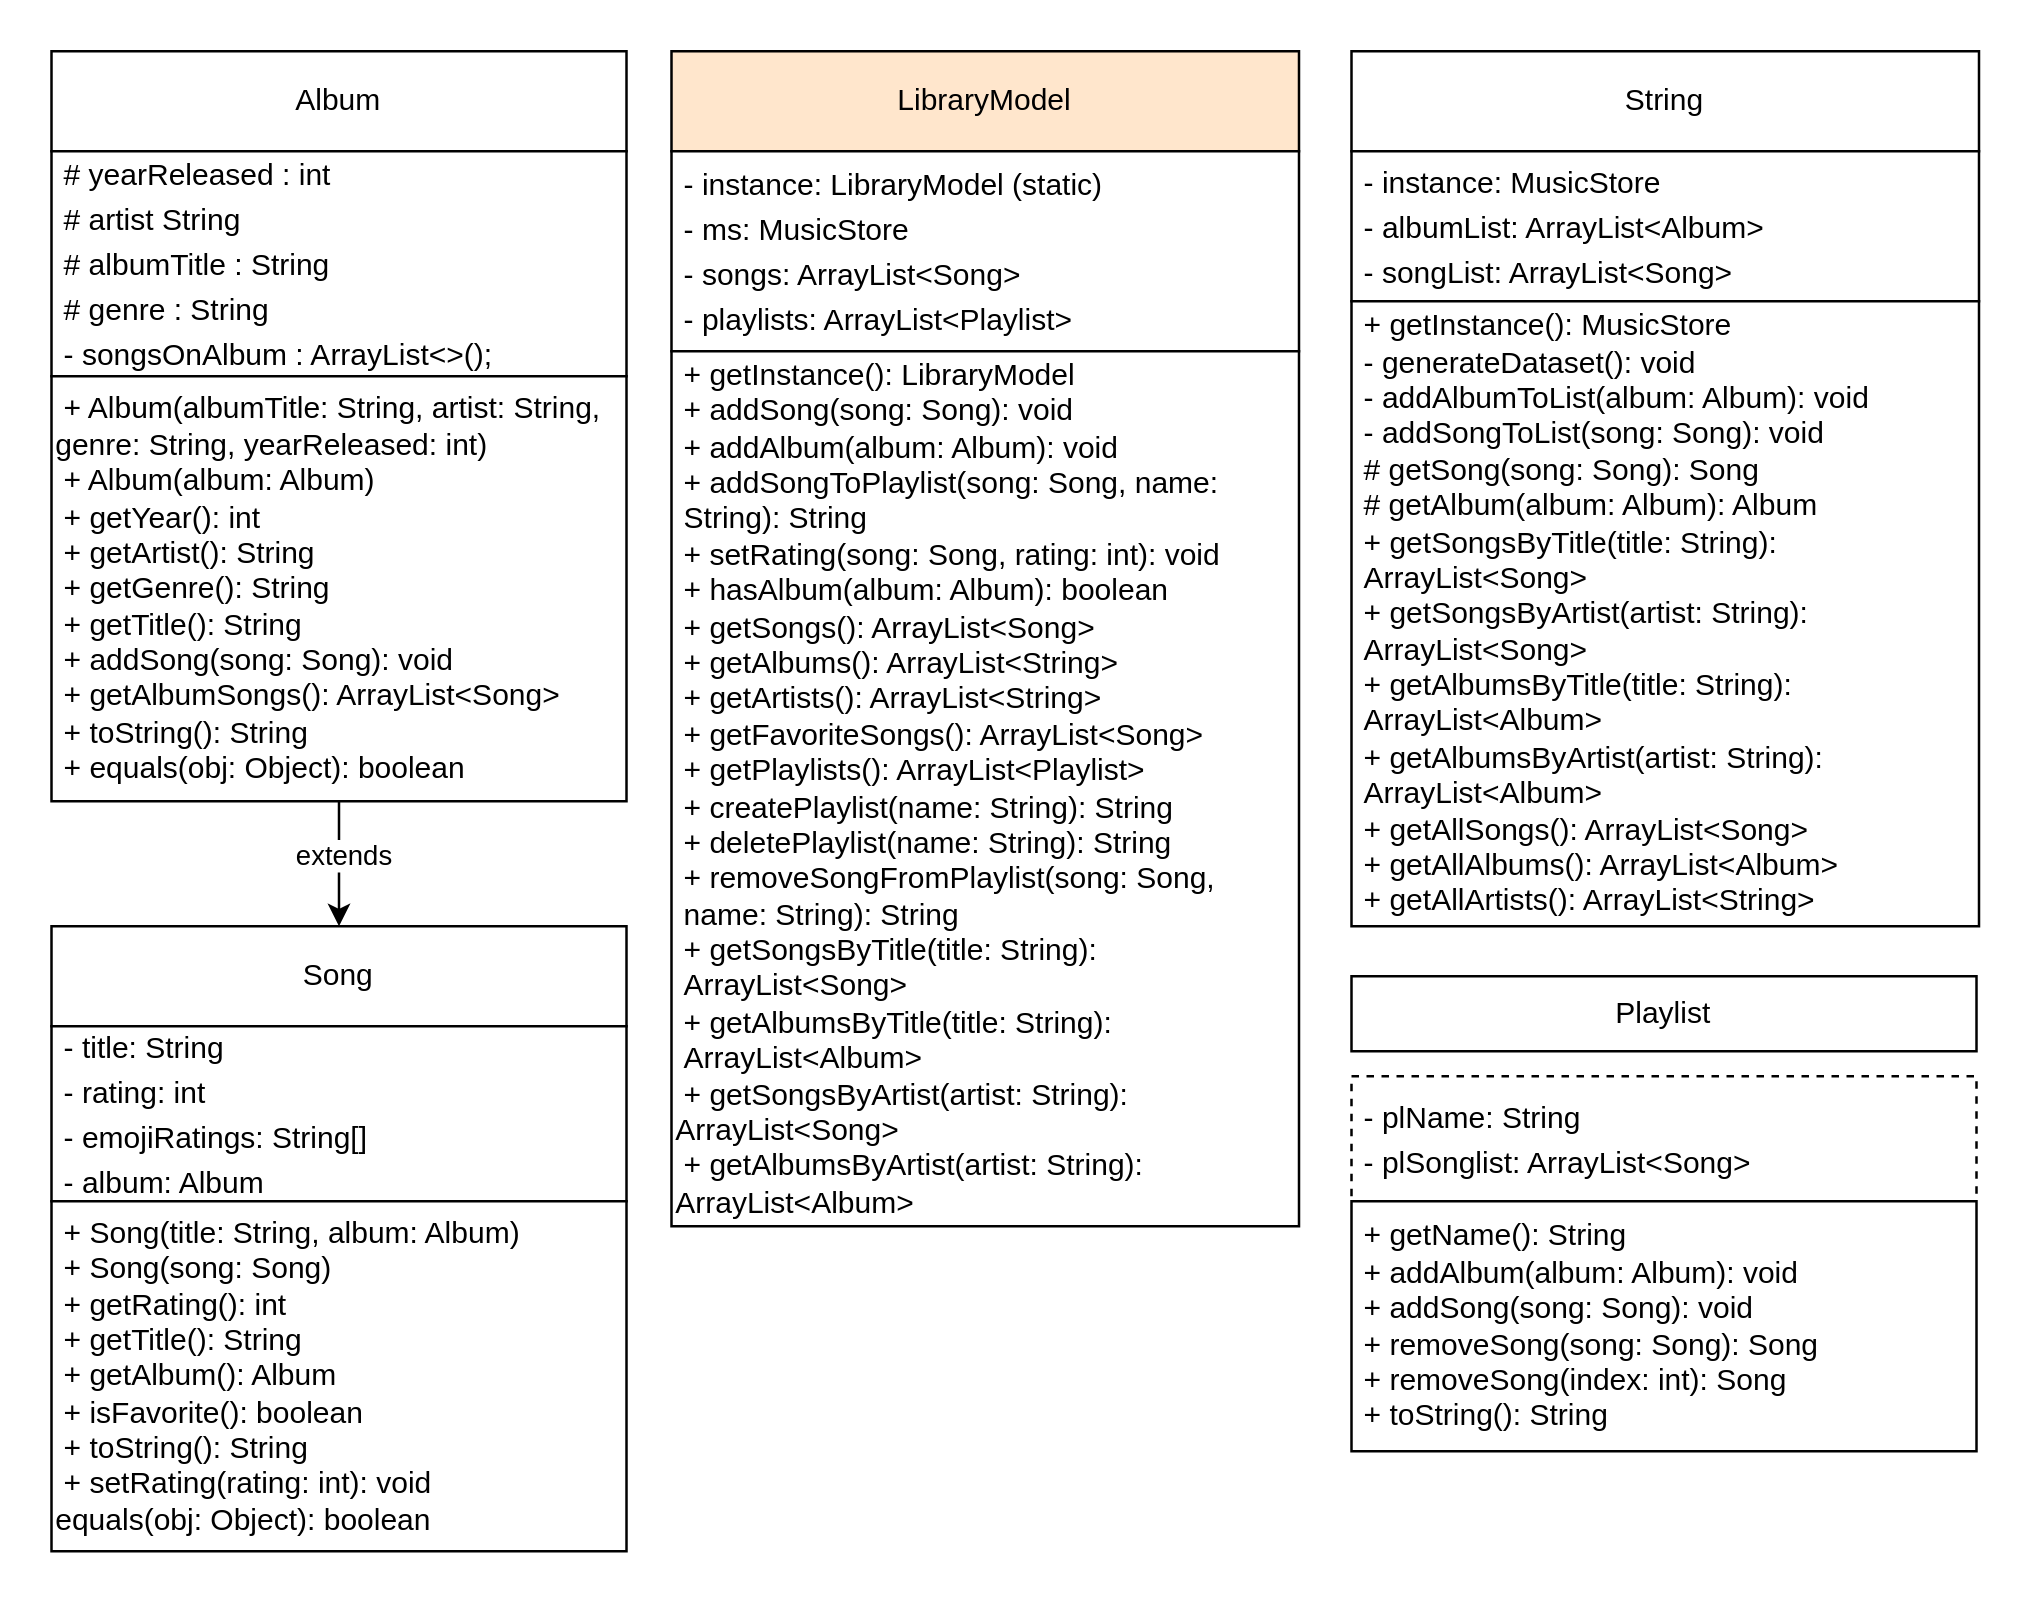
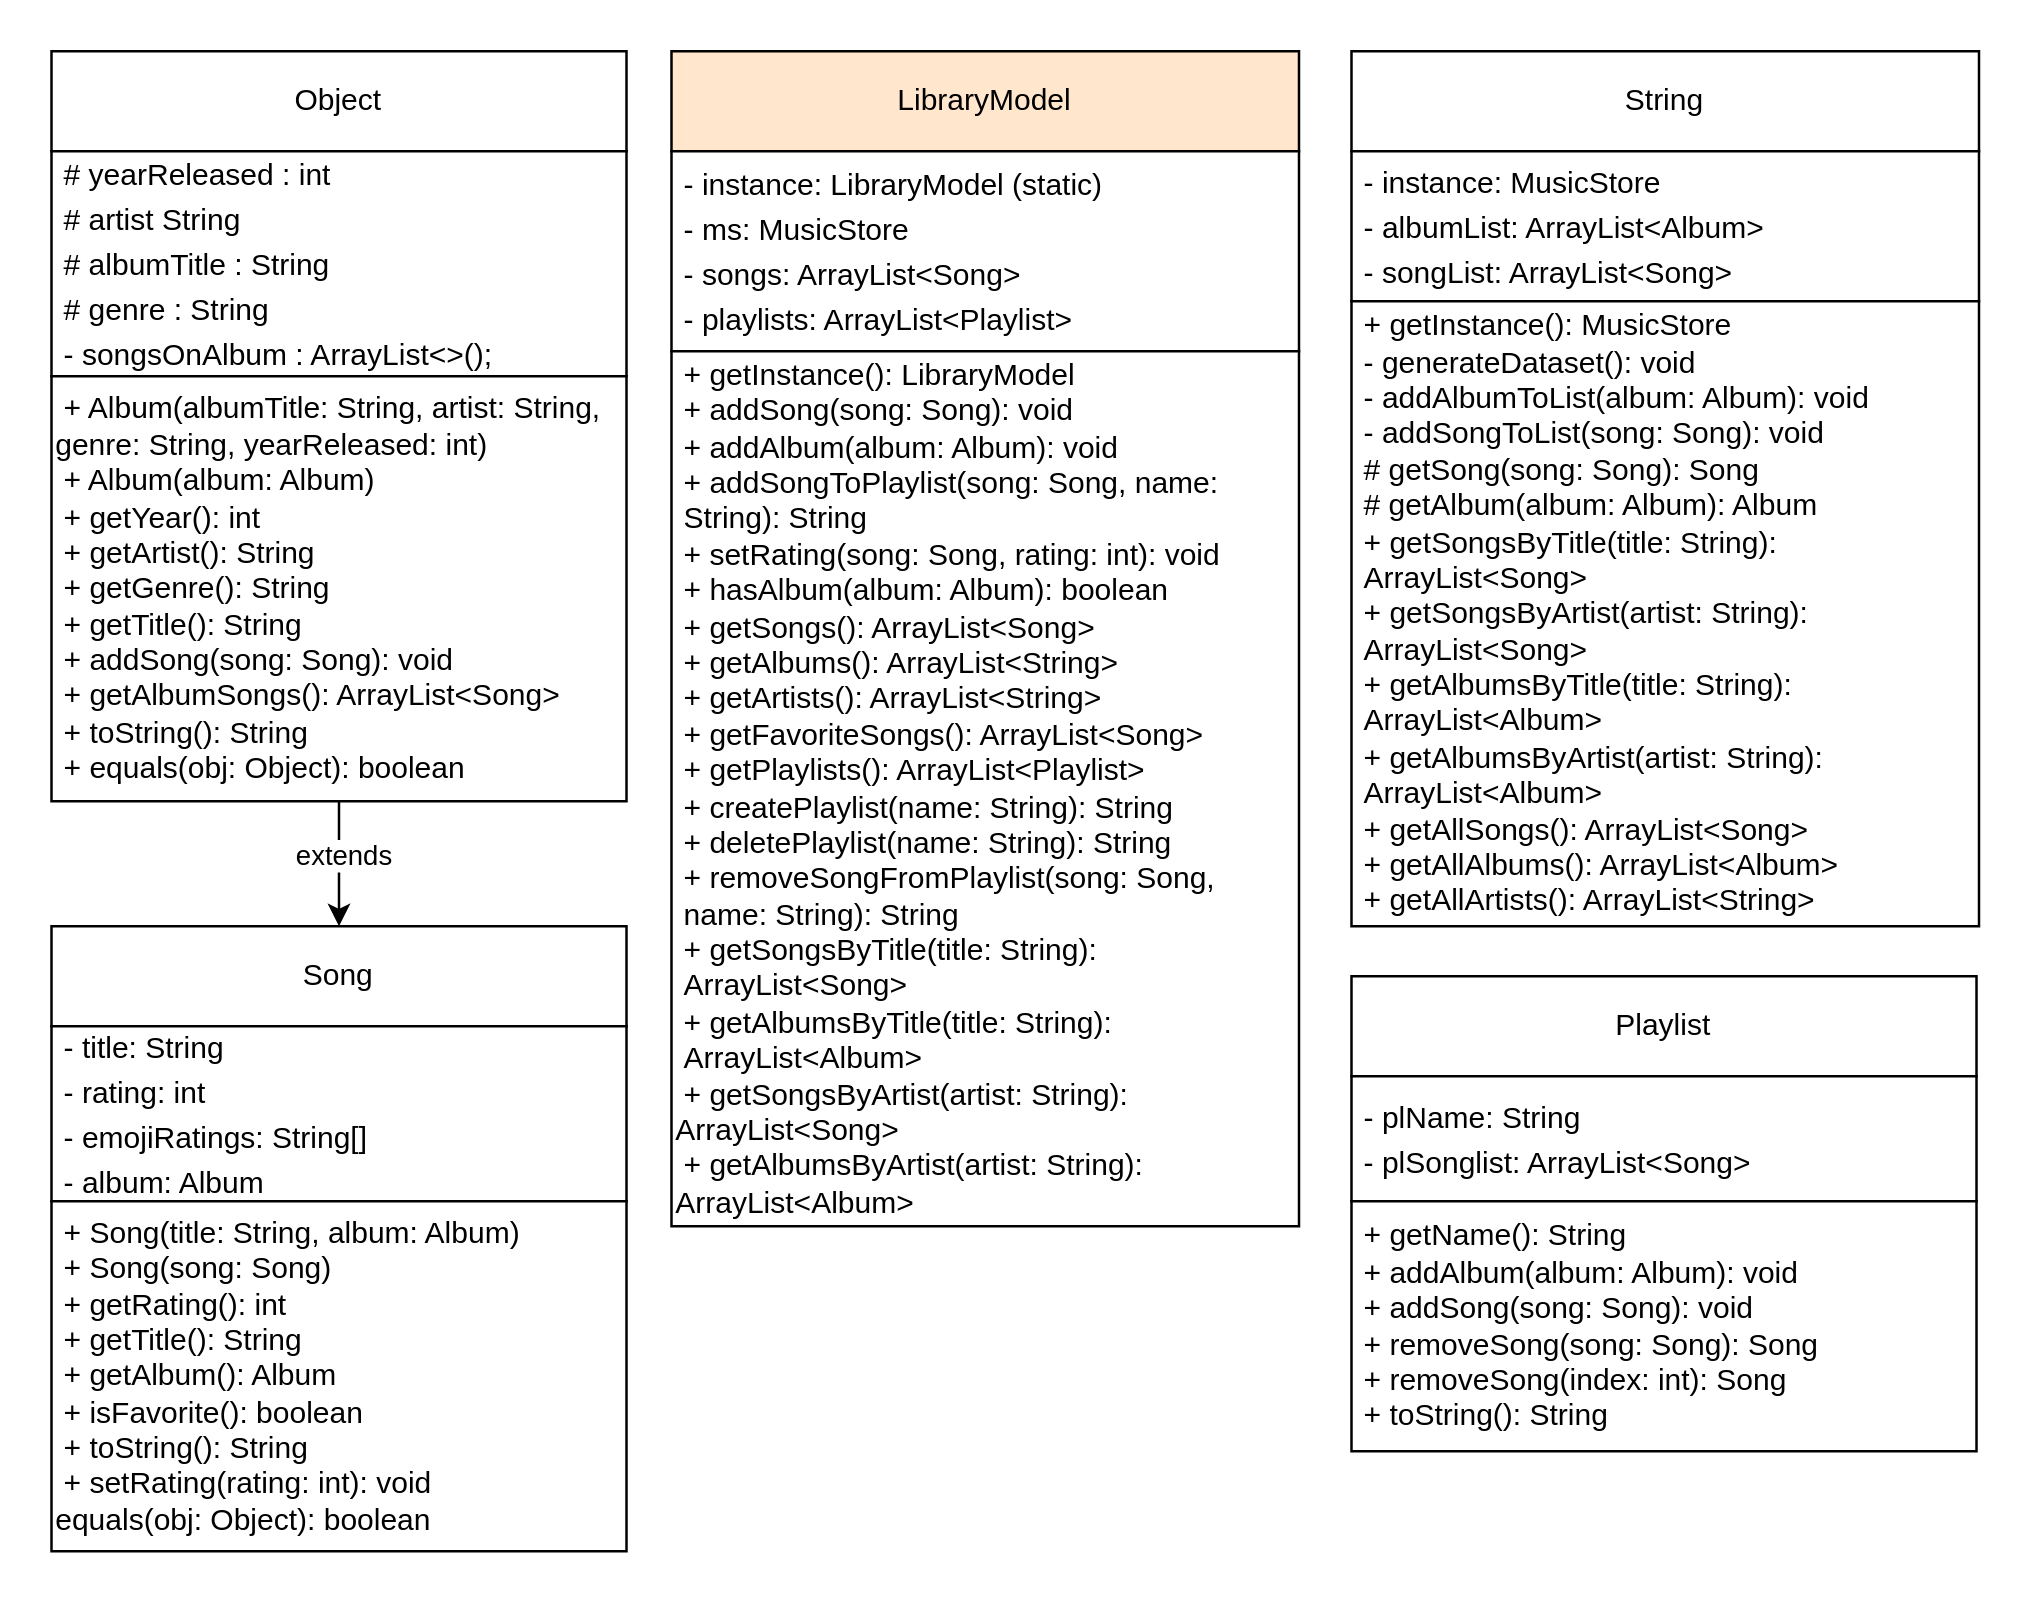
- <mxCell id="3" value="Album" style="rounded=0;whiteSpace=wrap;html=1;" vertex="1" parent="1"><mxGeometry x="20" y="20" width="230" height="40" as="geometry" /></mxCell>
+ <mxCell id="3" value="Object" style="rounded=0;whiteSpace=wrap;html=1;" vertex="1" parent="1"><mxGeometry x="20" y="20" width="230" height="40" as="geometry" /></mxCell>
- <mxCell id="17" value="Playlist" style="rounded=0;whiteSpace=wrap;html=1;" vertex="1" parent="1"><mxGeometry x="540" y="390" width="250" height="30" as="geometry" /></mxCell>
+ <mxCell id="17" value="Playlist" style="rounded=0;whiteSpace=wrap;html=1;" vertex="1" parent="1"><mxGeometry x="540" y="390" width="250" height="40" as="geometry" /></mxCell>
- <mxCell id="18" value="&lt;div style=&quot;line-height: 18px; white-space: pre;&quot;&gt;&lt;div style=&quot;&quot;&gt; - plName: String&lt;br/&gt; - plSonglist: ArrayList&amp;lt;Song&amp;gt;&lt;br&gt;&lt;/div&gt;&lt;/div&gt;" style="rounded=0;whiteSpace=wrap;html=1;align=left;dashed=1;" vertex="1" parent="1"><mxGeometry x="540" y="430" width="250" height="50" as="geometry" /></mxCell>
+ <mxCell id="18" value="&lt;div style=&quot;line-height: 18px; white-space: pre;&quot;&gt;&lt;div style=&quot;&quot;&gt; - plName: String&lt;br/&gt; - plSonglist: ArrayList&amp;lt;Song&amp;gt;&lt;br&gt;&lt;/div&gt;&lt;/div&gt;" style="rounded=0;whiteSpace=wrap;html=1;align=left;" vertex="1" parent="1"><mxGeometry x="540" y="430" width="250" height="50" as="geometry" /></mxCell>
